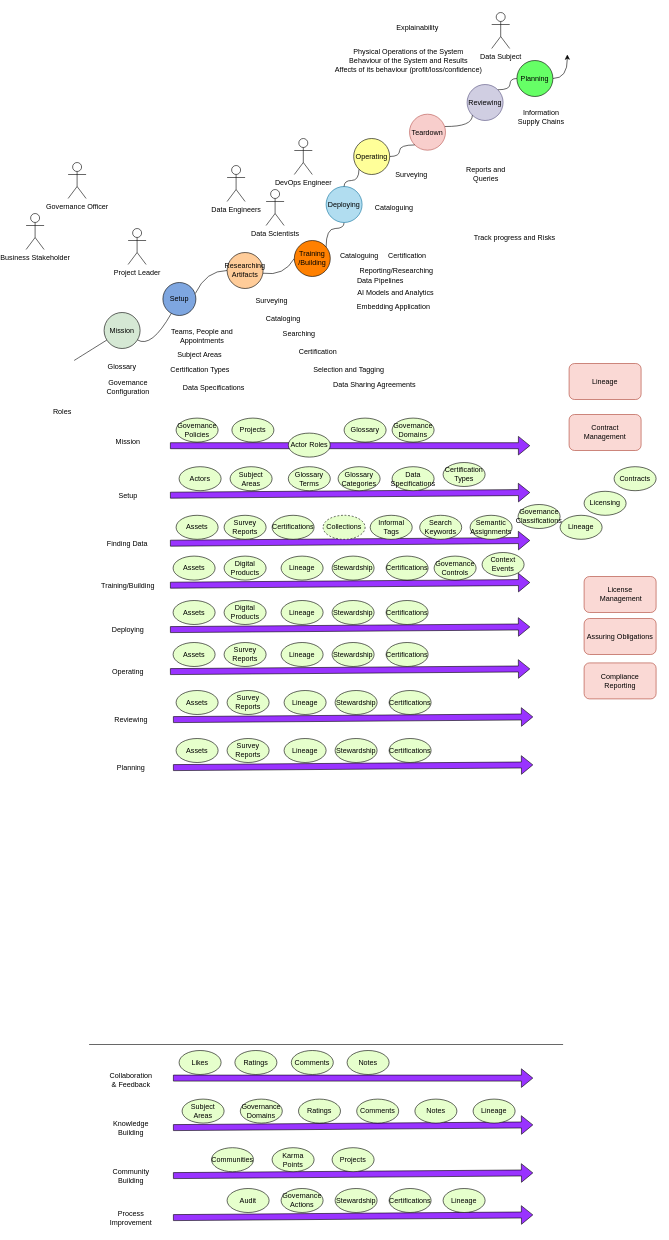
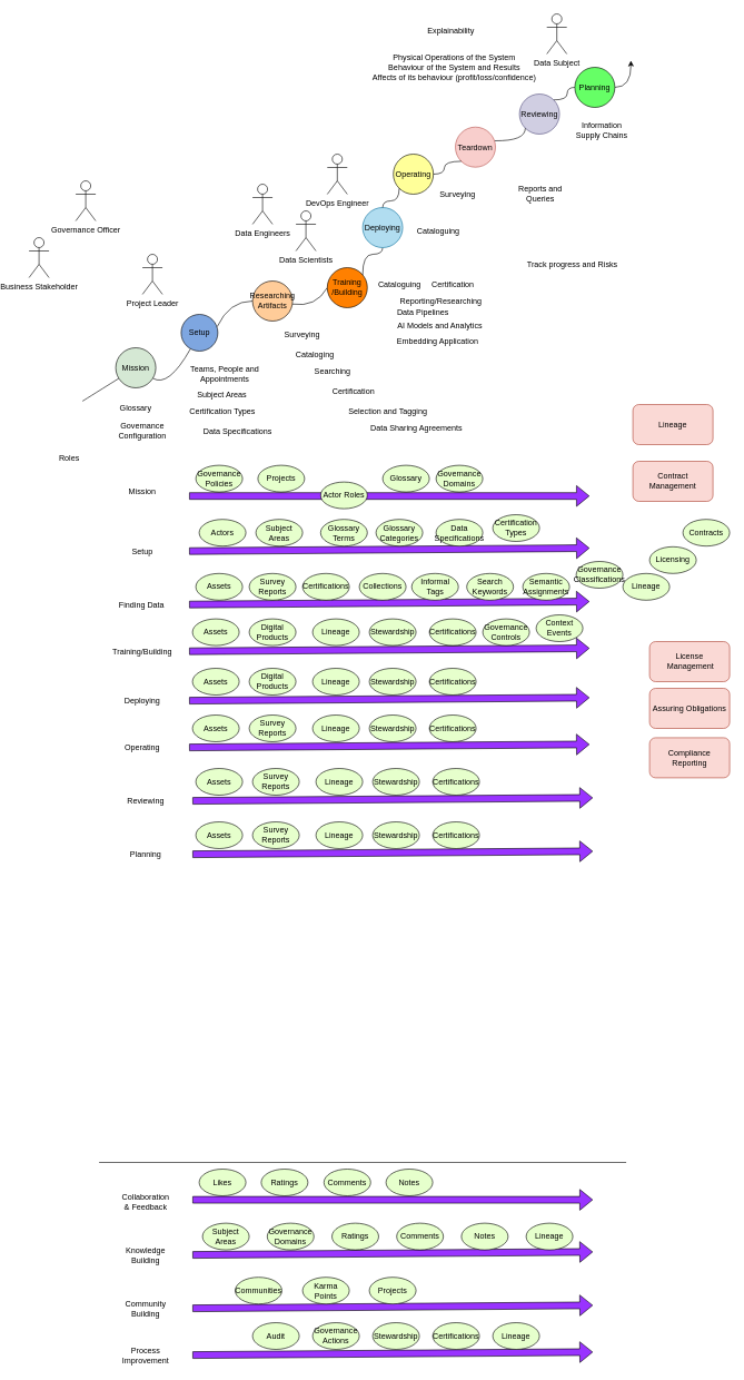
- <mxCell id="138" value="Explainability" style="text;html=1;align=center;verticalAlign=middle;resizable=0;points=[];autosize=1;strokeColor=none;fillColor=none;" parent="1" vertex="1"><mxGeometry x="627" y="30" width="90" height="30" as="geometry" /></mxCell>
+ <mxCell id="138" value="Explainability" style="text;html=1;align=center;verticalAlign=middle;resizable=0;points=[];autosize=1;strokeColor=none;fillColor=none;" parent="1" vertex="1"><mxGeometry x="607" y="30" width="90" height="30" as="geometry" /></mxCell>
- <mxCell id="93" value="Collections" style="ellipse;whiteSpace=wrap;html=1;fillColor=#E6FFCC;dashed=1;" parent="1" vertex="1"><mxGeometry x="515" y="858" width="70" height="40" as="geometry" /></mxCell>
+ <mxCell id="93" value="Collections" style="ellipse;whiteSpace=wrap;html=1;fillColor=#E6FFCC;" parent="1" vertex="1"><mxGeometry x="515" y="858" width="70" height="40" as="geometry" /></mxCell>
